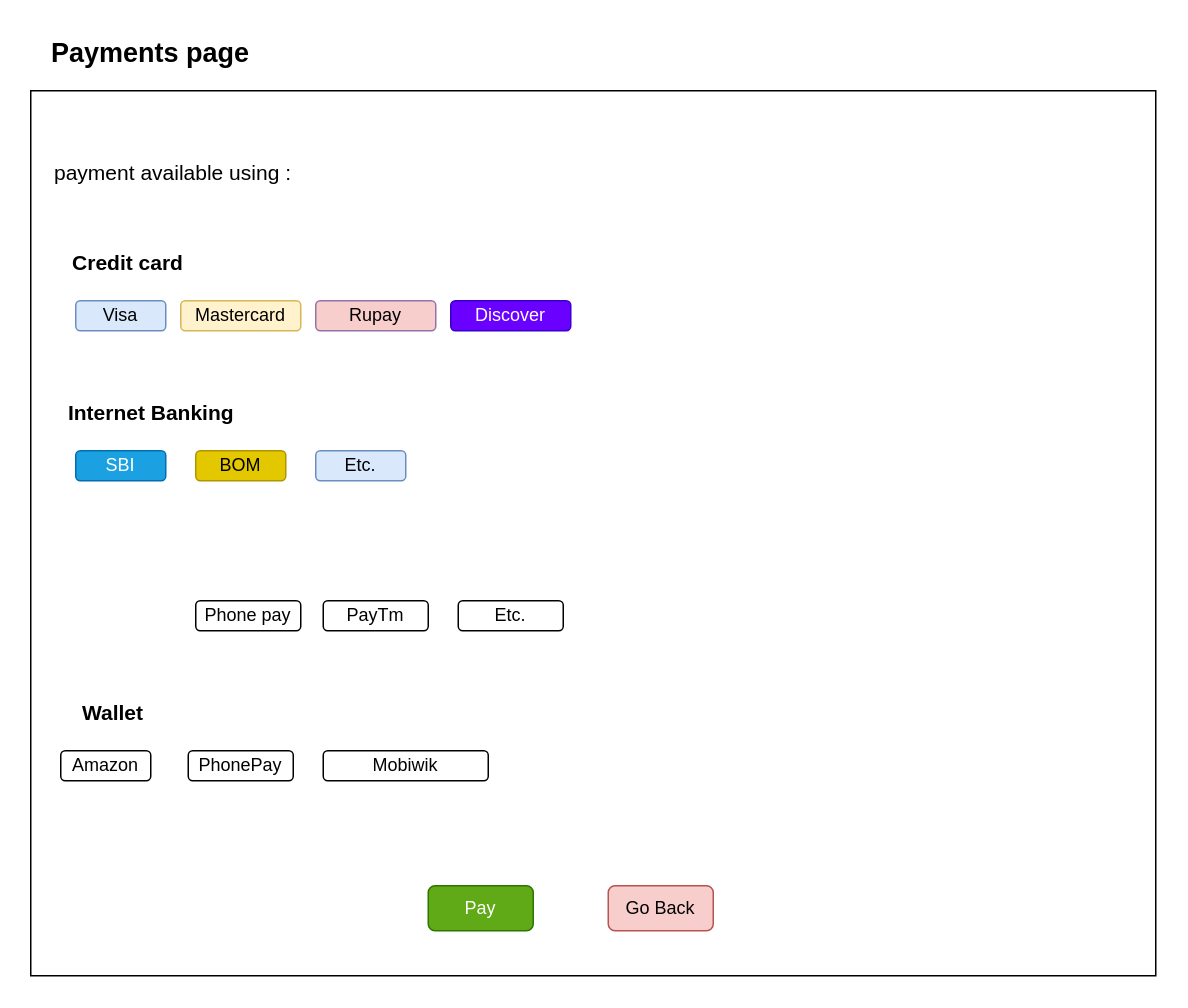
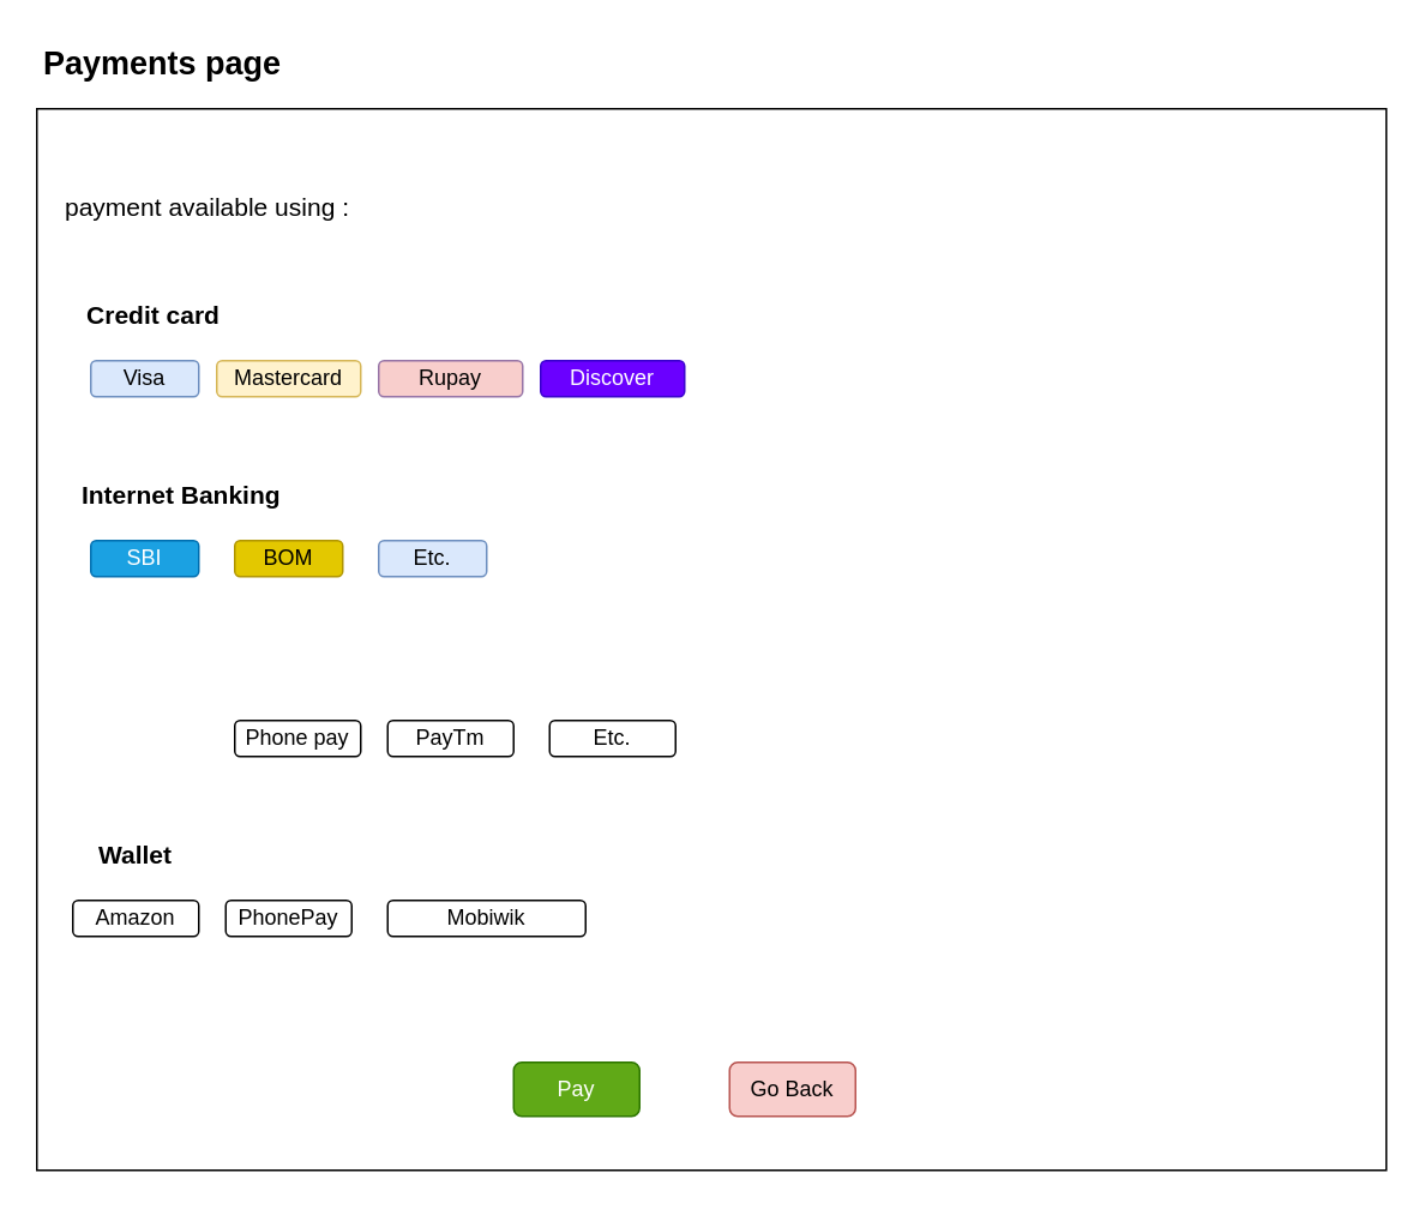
- <mxCell id="3" value="&lt;b&gt;&lt;font style=&quot;font-size: 18px;&quot;&gt;Payments page&lt;/font&gt;&lt;/b&gt;" style="text;strokeColor=none;align=center;fillColor=none;html=1;verticalAlign=middle;whiteSpace=wrap;rounded=0;" vertex="1" parent="1"><mxGeometry x="30" y="20" width="140" height="30" as="geometry" /></mxCell>
+ <mxCell id="3" value="&lt;b&gt;&lt;font style=&quot;font-size: 18px;&quot;&gt;Payments page&lt;/font&gt;&lt;/b&gt;" style="text;strokeColor=none;align=center;fillColor=none;html=1;verticalAlign=middle;whiteSpace=wrap;rounded=0;" vertex="1" parent="1"><mxGeometry x="20" y="20" width="140" height="30" as="geometry" /></mxCell>
- <mxCell id="18" value="Amazon" style="rounded=1;whiteSpace=wrap;html=1;" vertex="1" parent="1"><mxGeometry x="40" y="500" width="60" height="20" as="geometry" /></mxCell>
+ <mxCell id="18" value="Amazon" style="rounded=1;whiteSpace=wrap;html=1;" vertex="1" parent="1"><mxGeometry x="40" y="500" width="70" height="20" as="geometry" /></mxCell>
